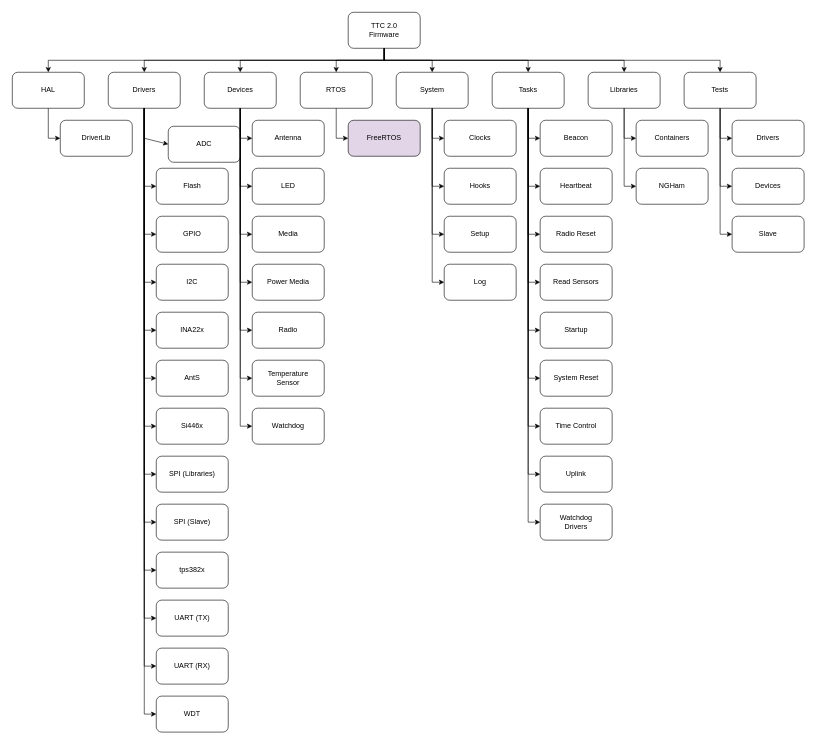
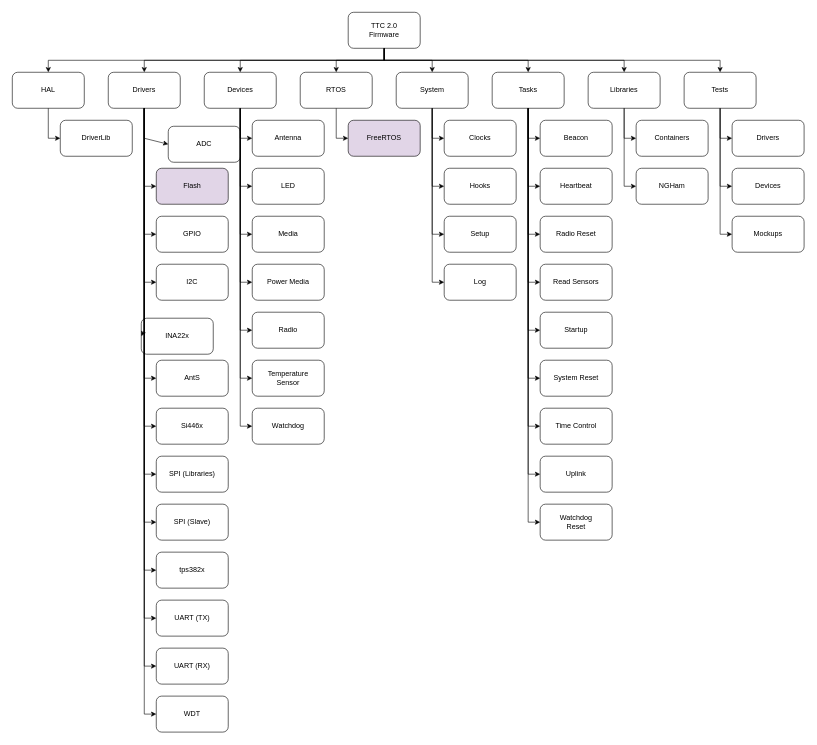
- <mxCell id="6" value="Flash" style="rounded=1;whiteSpace=wrap;html=1;" vertex="1" parent="1"><mxGeometry x="260" y="280" width="120" height="60" as="geometry" /></mxCell>
+ <mxCell id="6" value="Flash" style="rounded=1;whiteSpace=wrap;html=1;fillColor=#e1d5e7;" vertex="1" parent="1"><mxGeometry x="260" y="280" width="120" height="60" as="geometry" /></mxCell>
- <mxCell id="89" value="Slave" style="rounded=1;whiteSpace=wrap;html=1;" vertex="1" parent="1"><mxGeometry x="1220" y="360" width="120" height="60" as="geometry" /></mxCell>
+ <mxCell id="89" value="Mockups" style="rounded=1;whiteSpace=wrap;html=1;" vertex="1" parent="1"><mxGeometry x="1220" y="360" width="120" height="60" as="geometry" /></mxCell>
- <mxCell id="9" value="INA22x" style="rounded=1;whiteSpace=wrap;html=1;" vertex="1" parent="1"><mxGeometry x="260" y="520" width="120" height="60" as="geometry" /></mxCell>
+ <mxCell id="9" value="INA22x" style="rounded=1;whiteSpace=wrap;html=1;" vertex="1" parent="1"><mxGeometry x="235" y="530" width="120" height="60" as="geometry" /></mxCell>
- <mxCell id="46" value="Watchdog&lt;br&gt;Drivers" style="rounded=1;whiteSpace=wrap;html=1;" vertex="1" parent="1"><mxGeometry x="900" y="840" width="120" height="60" as="geometry" /></mxCell>
+ <mxCell id="46" value="Watchdog&lt;br&gt;Reset" style="rounded=1;whiteSpace=wrap;html=1;" vertex="1" parent="1"><mxGeometry x="900" y="840" width="120" height="60" as="geometry" /></mxCell>
